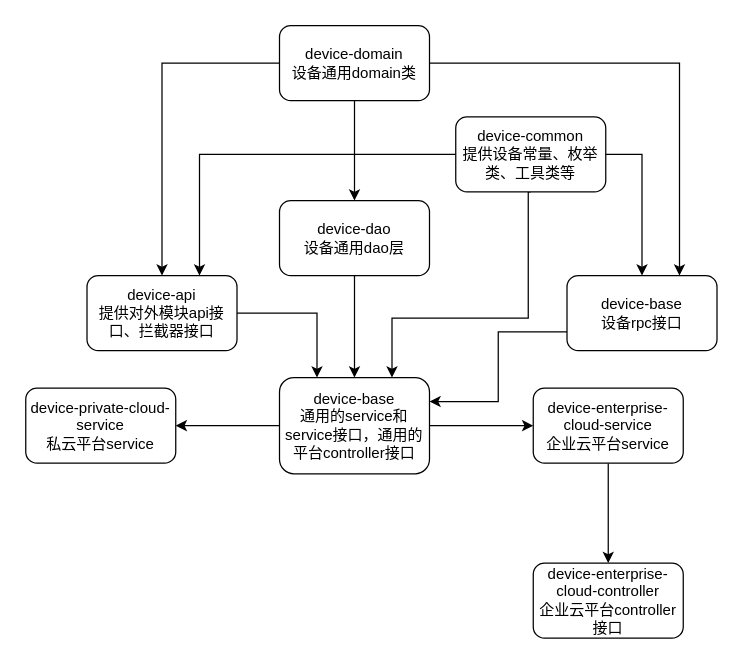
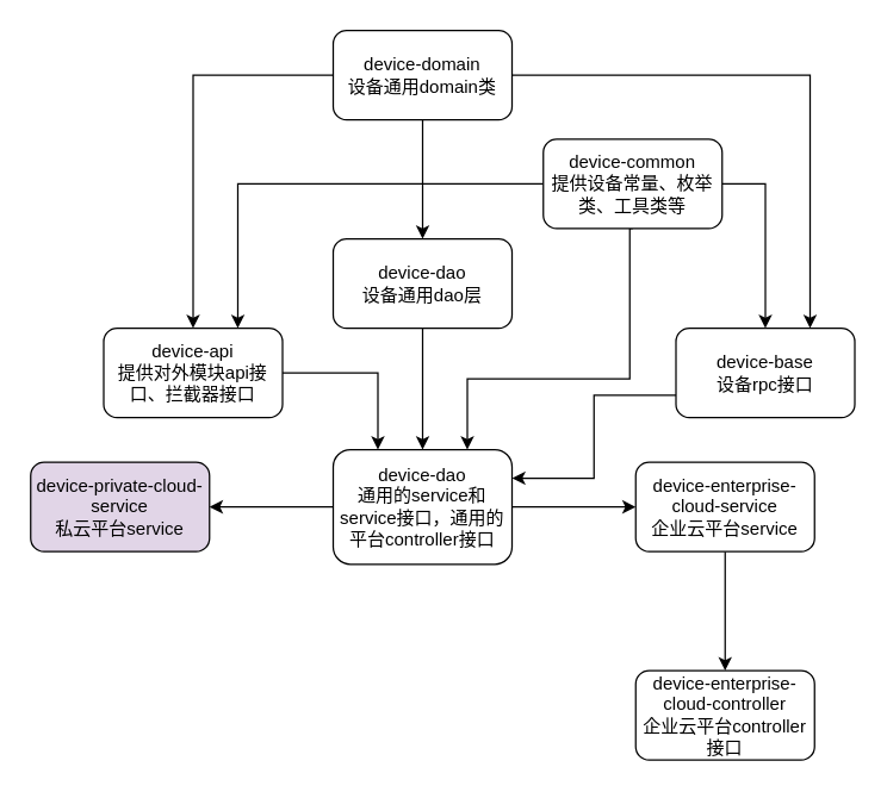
- <mxCell id="10" value="device-private-cloud-service&lt;br&gt;私云平台service" style="whiteSpace=wrap;html=1;rounded=1;" parent="1" vertex="1"><mxGeometry x="20" y="310" width="120" height="60" as="geometry" /></mxCell>
+ <mxCell id="10" value="device-private-cloud-service&lt;br&gt;私云平台service" style="whiteSpace=wrap;html=1;rounded=1;fillColor=#e1d5e7;" parent="1" vertex="1"><mxGeometry x="20" y="310" width="120" height="60" as="geometry" /></mxCell>
- <mxCell id="16" value="device-base&lt;br&gt;通用的service和service接口，通用的平台controller接口" style="whiteSpace=wrap;html=1;rounded=1;" parent="1" vertex="1"><mxGeometry x="223" y="301.5" width="120" height="77" as="geometry" /></mxCell>
+ <mxCell id="16" value="device-dao&lt;br&gt;通用的service和service接口，通用的平台controller接口" style="whiteSpace=wrap;html=1;rounded=1;" parent="1" vertex="1"><mxGeometry x="223" y="301.5" width="120" height="77" as="geometry" /></mxCell>
